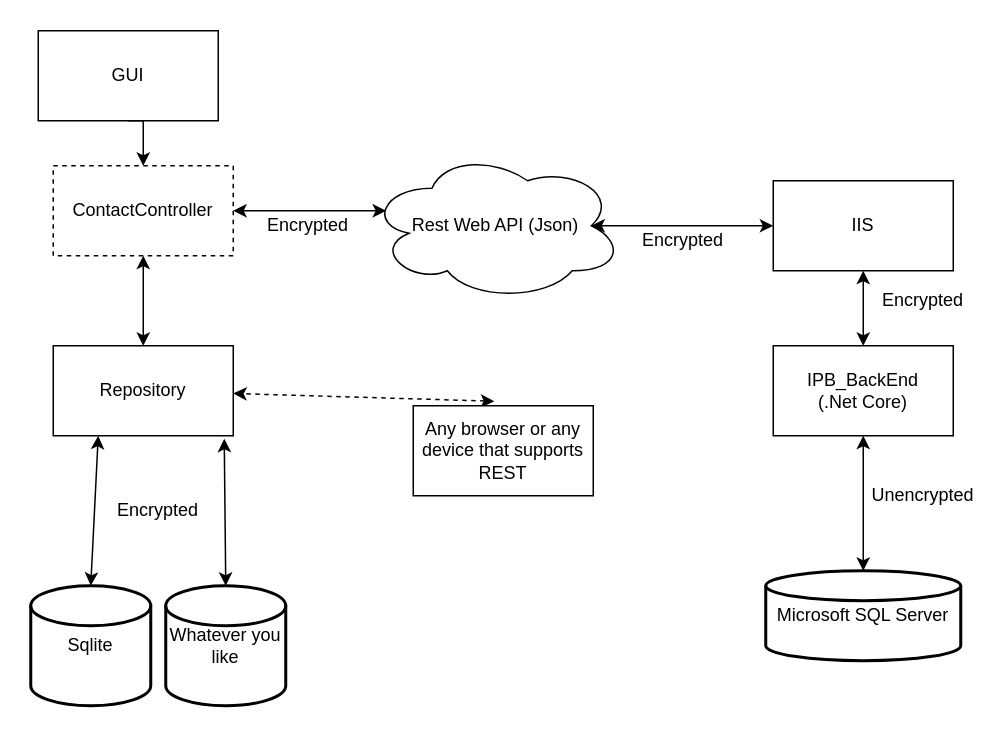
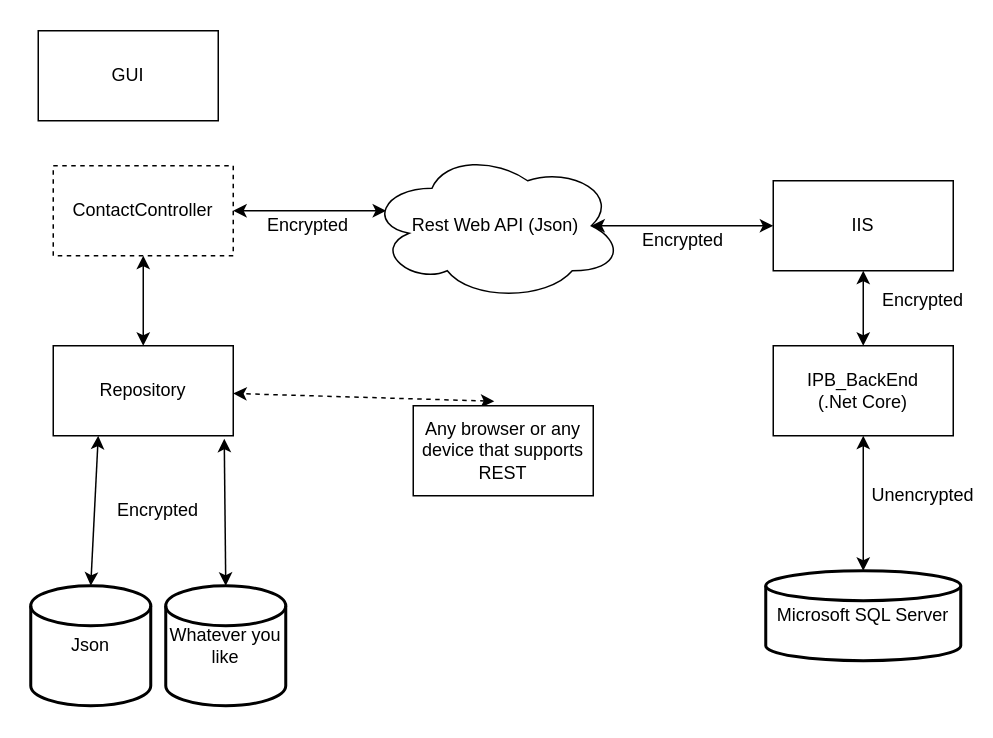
- <mxCell id="2" style="edgeStyle=orthogonalEdgeStyle;rounded=0;orthogonalLoop=1;jettySize=auto;html=1;exitX=0.5;exitY=1;exitDx=0;exitDy=0;entryX=0.5;entryY=0;entryDx=0;entryDy=0;" edge="1" parent="1" source="3" target="4"><mxGeometry relative="1" as="geometry" /></mxCell>
- <mxCell id="14" value="Sqlite" style="strokeWidth=2;html=1;shape=mxgraph.flowchart.database;whiteSpace=wrap;" vertex="1" parent="1"><mxGeometry x="20" y="390" width="80" height="80" as="geometry" /></mxCell>
+ <mxCell id="14" value="Json" style="strokeWidth=2;html=1;shape=mxgraph.flowchart.database;whiteSpace=wrap;" vertex="1" parent="1"><mxGeometry x="20" y="390" width="80" height="80" as="geometry" /></mxCell>
